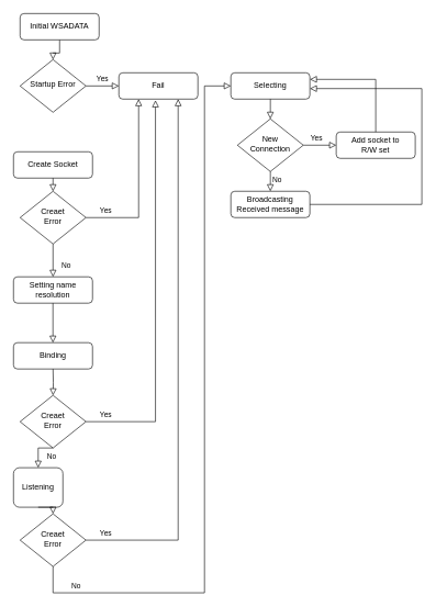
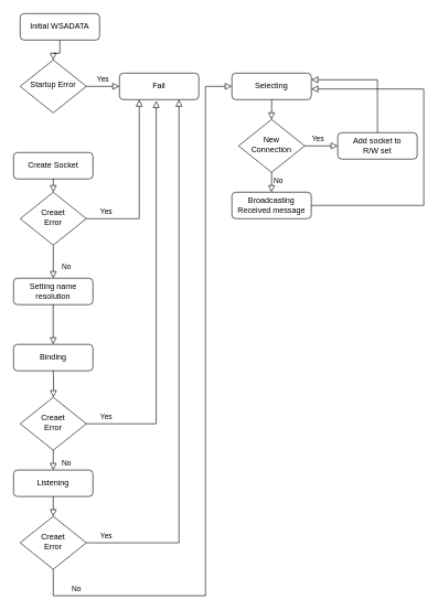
- <mxCell id="11" value="Listening" style="rounded=1;whiteSpace=wrap;html=1;fontSize=12;glass=0;strokeWidth=1;shadow=0;" parent="1" vertex="1"><mxGeometry x="20" y="710" width="75" height="60" as="geometry" /></mxCell>
+ <mxCell id="11" value="Listening" style="rounded=1;whiteSpace=wrap;html=1;fontSize=12;glass=0;strokeWidth=1;shadow=0;" parent="1" vertex="1"><mxGeometry x="20" y="710" width="120" height="40" as="geometry" /></mxCell>
